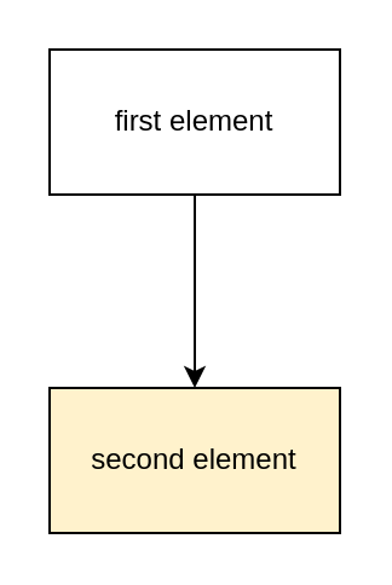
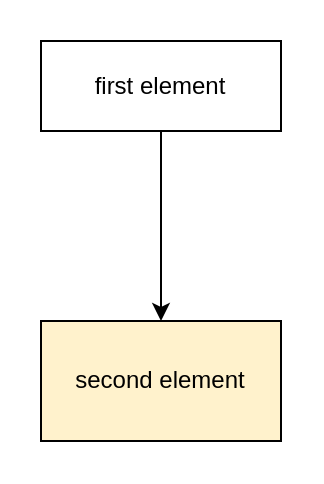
- <mxCell id="3" value="first element" style="rounded=0;whiteSpace=wrap;html=1;" vertex="1" parent="1"><mxGeometry x="20" y="20" width="120" height="60" as="geometry" /></mxCell>
+ <mxCell id="3" value="first element" style="rounded=0;whiteSpace=wrap;html=1;" vertex="1" parent="1"><mxGeometry x="20" y="20" width="120" height="45" as="geometry" /></mxCell>
